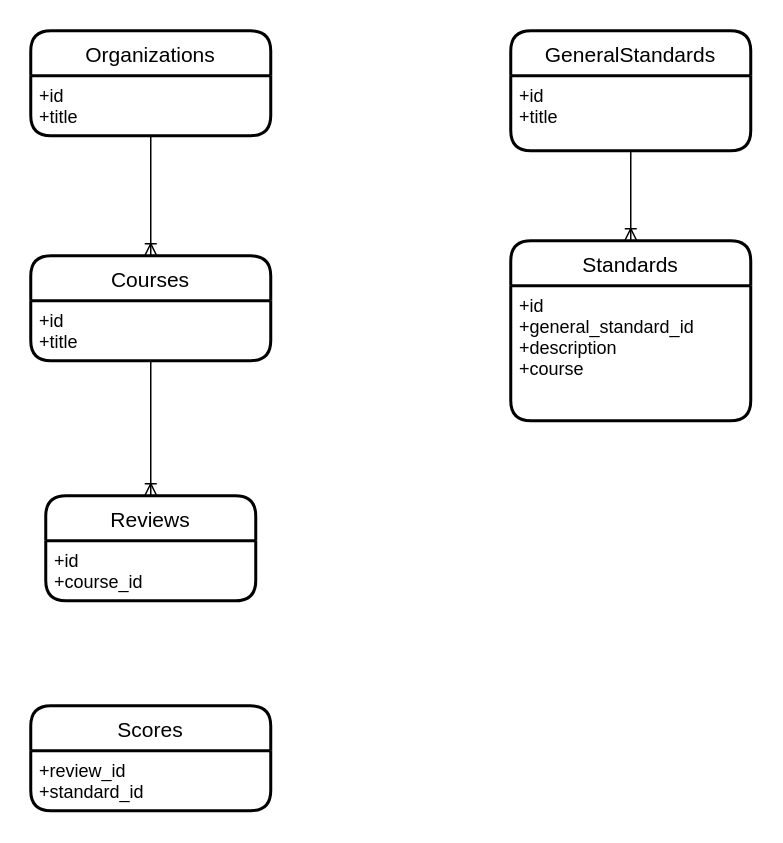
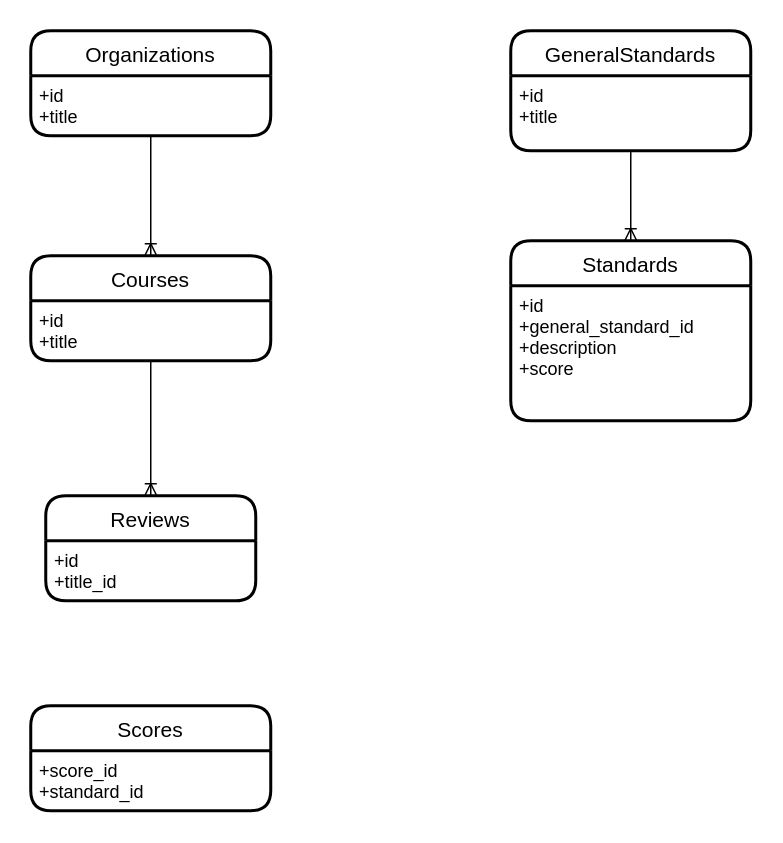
- <mxCell id="13" value="+id&#10;+general_standard_id&#10;+description&#10;+course&#10;" style="align=left;strokeColor=none;fillColor=none;spacingLeft=4;fontSize=12;verticalAlign=top;resizable=0;rotatable=0;part=1;" parent="12" vertex="1"><mxGeometry y="30" width="160" height="90" as="geometry" /></mxCell>
+ <mxCell id="13" value="+id&#10;+general_standard_id&#10;+description&#10;+score&#10;" style="align=left;strokeColor=none;fillColor=none;spacingLeft=4;fontSize=12;verticalAlign=top;resizable=0;rotatable=0;part=1;" parent="12" vertex="1"><mxGeometry y="30" width="160" height="90" as="geometry" /></mxCell>
- <mxCell id="7" value="+id&#10;+course_id&#10;" style="align=left;strokeColor=none;fillColor=none;spacingLeft=4;fontSize=12;verticalAlign=top;resizable=0;rotatable=0;part=1;" vertex="1" parent="6"><mxGeometry y="30" width="140" height="40" as="geometry" /></mxCell>
+ <mxCell id="7" value="+id&#10;+title_id&#10;" style="align=left;strokeColor=none;fillColor=none;spacingLeft=4;fontSize=12;verticalAlign=top;resizable=0;rotatable=0;part=1;" vertex="1" parent="6"><mxGeometry y="30" width="140" height="40" as="geometry" /></mxCell>
- <mxCell id="9" value="+review_id&#10;+standard_id&#10;" style="align=left;strokeColor=none;fillColor=none;spacingLeft=4;fontSize=12;verticalAlign=top;resizable=0;rotatable=0;part=1;" vertex="1" parent="8"><mxGeometry y="30" width="160" height="40" as="geometry" /></mxCell>
+ <mxCell id="9" value="+score_id&#10;+standard_id&#10;" style="align=left;strokeColor=none;fillColor=none;spacingLeft=4;fontSize=12;verticalAlign=top;resizable=0;rotatable=0;part=1;" vertex="1" parent="8"><mxGeometry y="30" width="160" height="40" as="geometry" /></mxCell>
